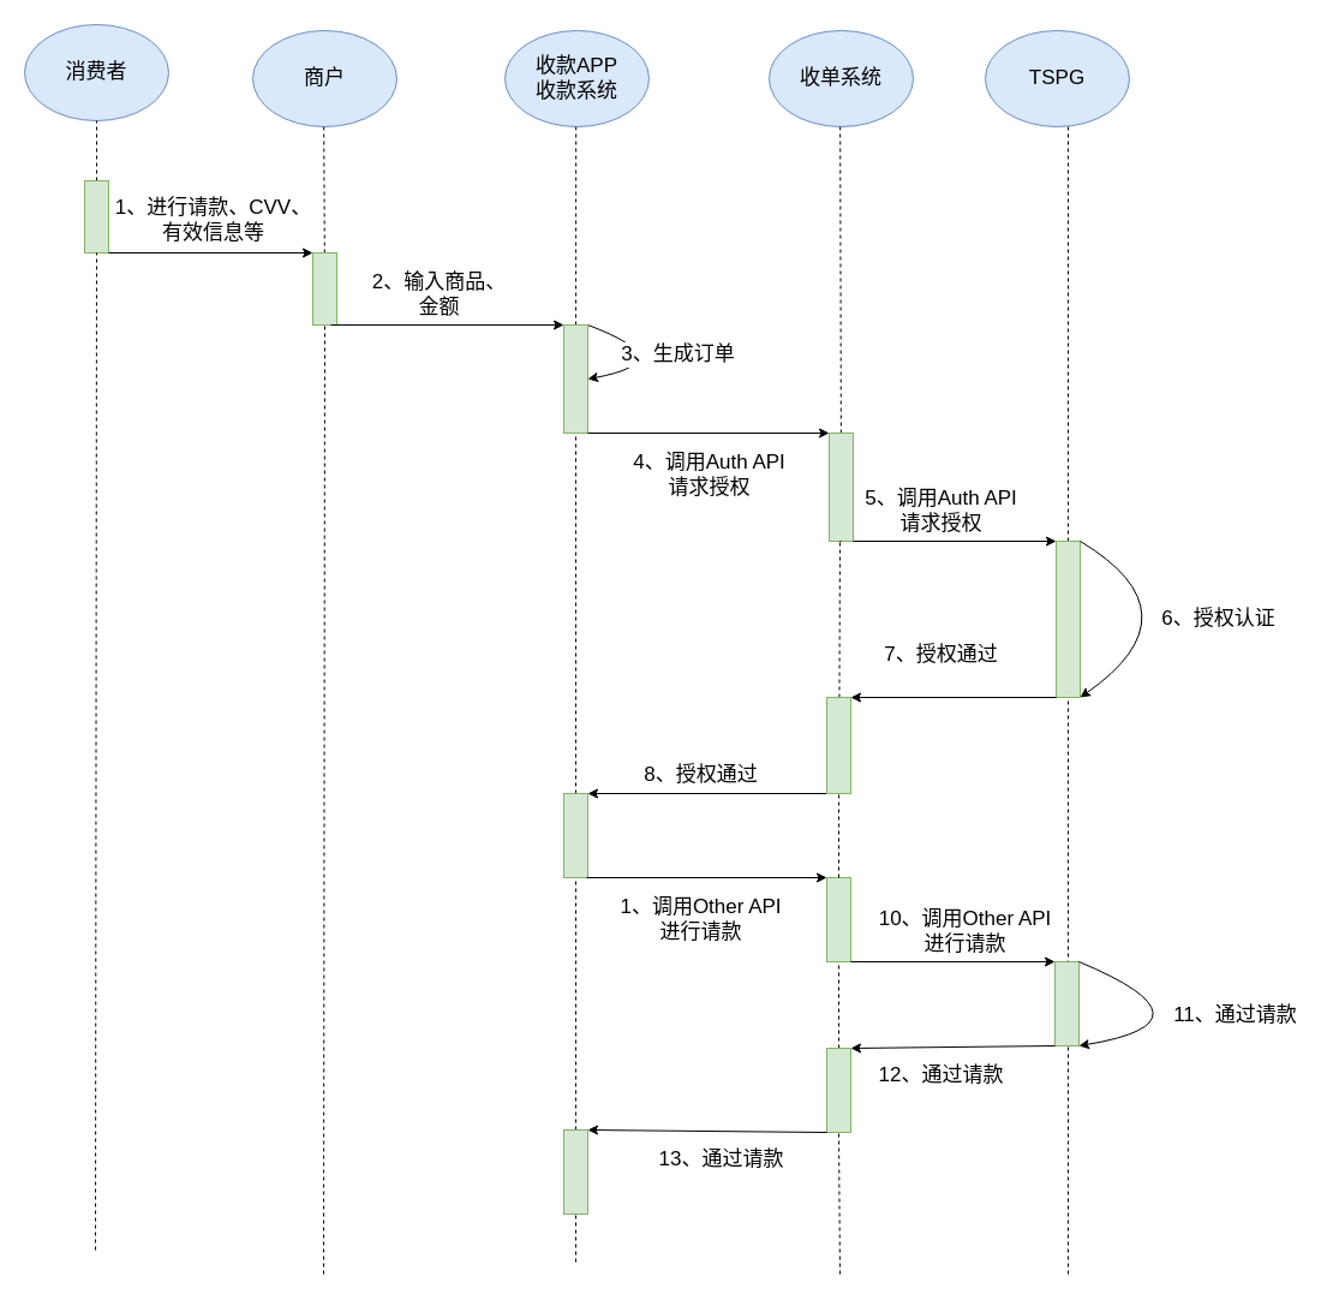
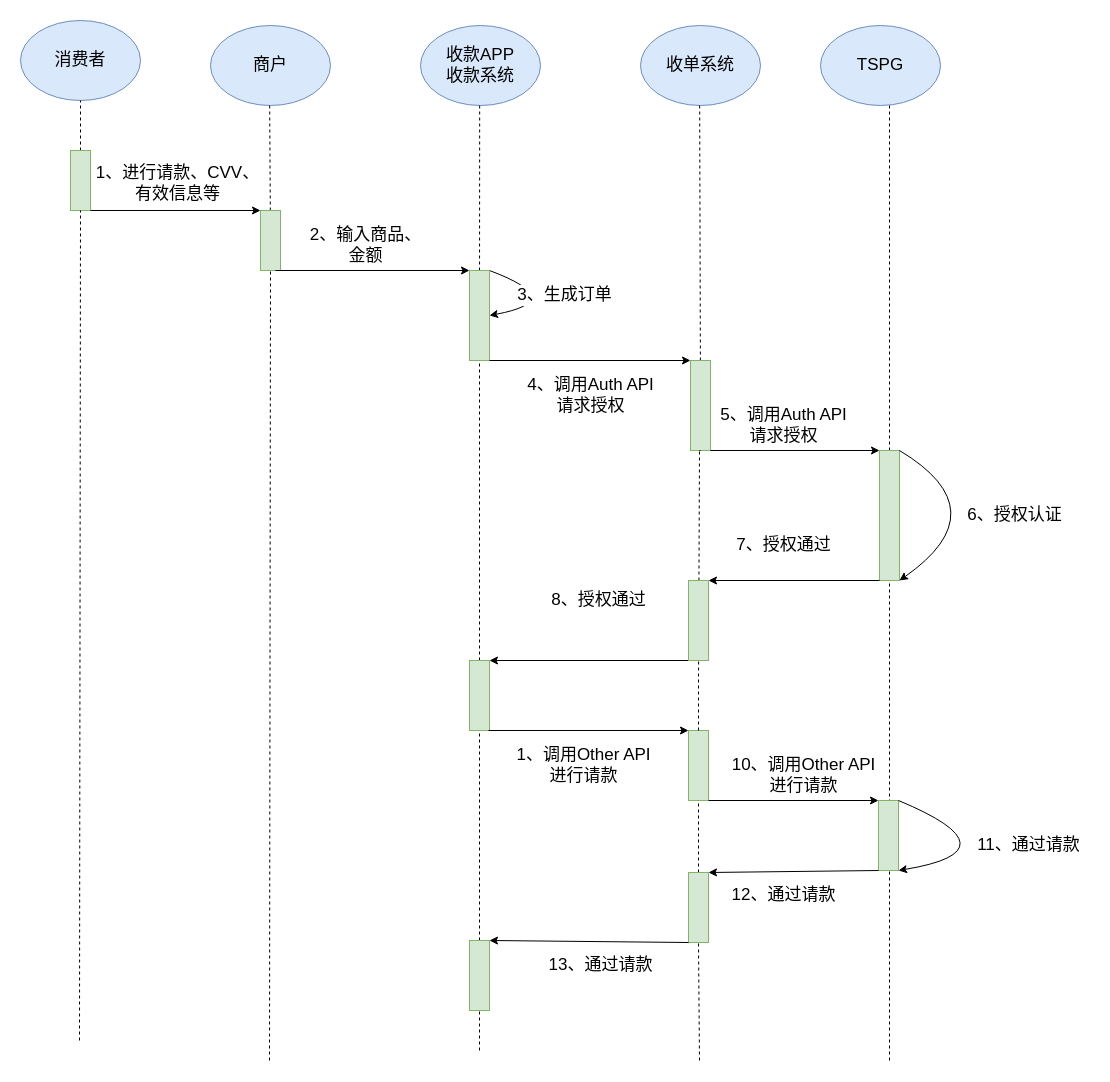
- <mxCell id="60" value="&lt;div&gt;8、授权通过&lt;/div&gt;" style="text;html=1;align=center;verticalAlign=middle;resizable=0;points=[];autosize=1;fontSize=17;labelBackgroundColor=none;" vertex="1" parent="1"><mxGeometry x="528" y="630" width="110" height="30" as="geometry" /></mxCell>
+ <mxCell id="60" value="&lt;div&gt;8、授权通过&lt;/div&gt;" style="text;html=1;align=center;verticalAlign=middle;resizable=0;points=[];autosize=1;fontSize=17;labelBackgroundColor=none;" vertex="1" parent="1"><mxGeometry x="543" y="585" width="110" height="30" as="geometry" /></mxCell>
